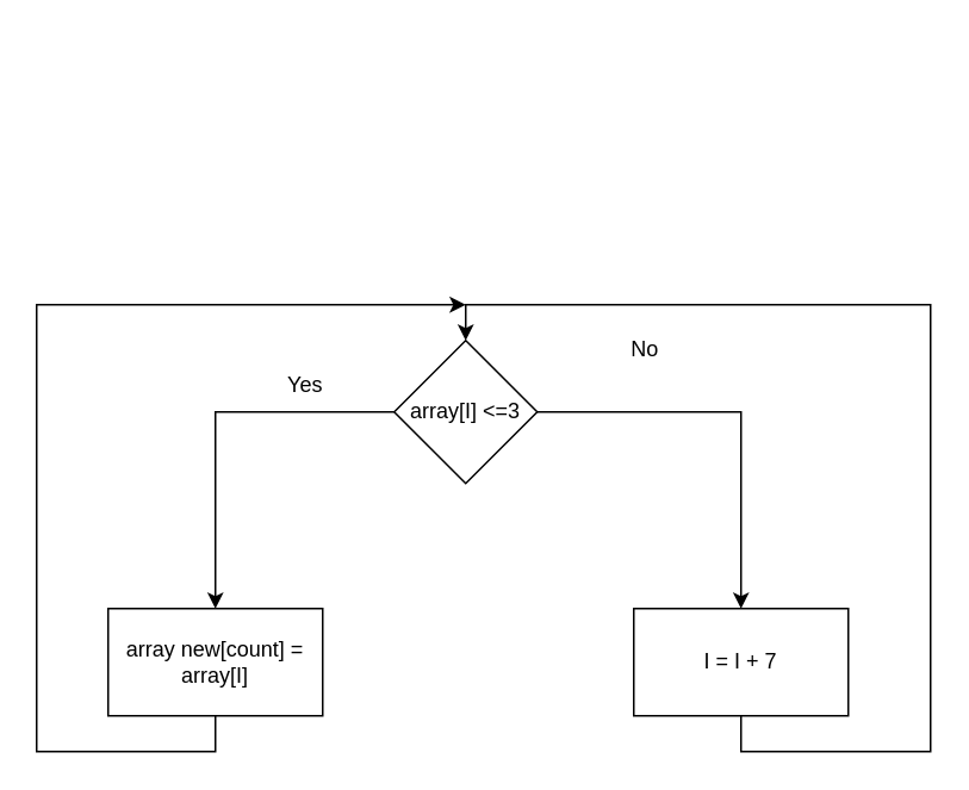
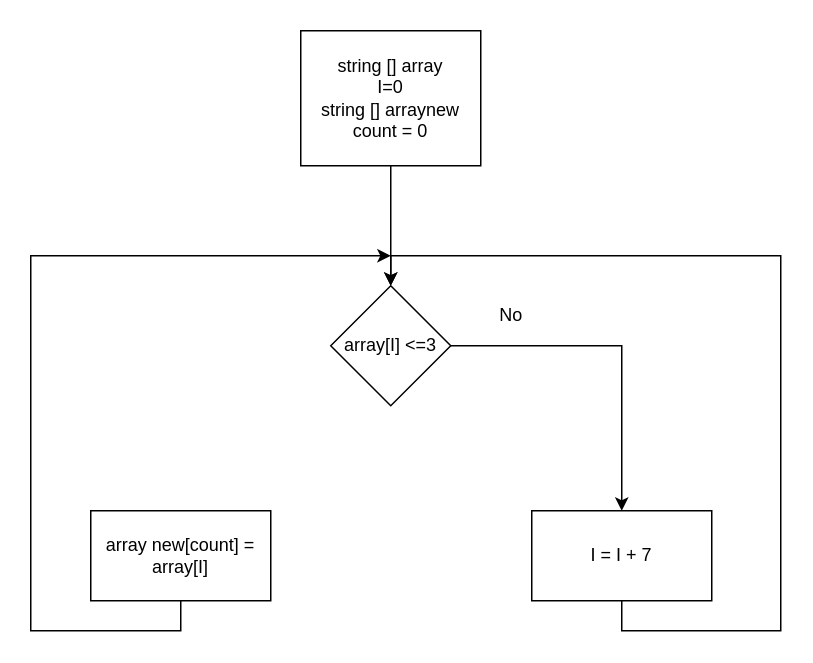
+ <mxCell id="3" value="string [] array&lt;br&gt;I=0&lt;br&gt;string [] arraynew&lt;br&gt;count = 0" style="rounded=0;whiteSpace=wrap;html=1;" vertex="1" parent="1"><mxGeometry x="200" y="20" width="120" height="90" as="geometry" /></mxCell>
+ <mxCell id="2" style="edgeStyle=orthogonalEdgeStyle;rounded=0;orthogonalLoop=1;jettySize=auto;html=1;exitX=0.5;exitY=1;exitDx=0;exitDy=0;entryX=0.5;entryY=0;entryDx=0;entryDy=0;" edge="1" parent="1" source="3" target="6"><mxGeometry relative="1" as="geometry" /></mxCell>
- <mxCell id="12" value="No" style="text;html=1;align=center;verticalAlign=middle;resizable=0;points=[];autosize=1;strokeColor=none;fillColor=none;" vertex="1" parent="1"><mxGeometry x="340" y="180" width="40" height="30" as="geometry" /></mxCell>
+ <mxCell id="12" value="No" style="text;html=1;align=center;verticalAlign=middle;resizable=0;points=[];autosize=1;strokeColor=none;fillColor=none;" vertex="1" parent="1"><mxGeometry x="320" y="195" width="40" height="30" as="geometry" /></mxCell>
- <mxCell id="9" value="Yes" style="text;html=1;align=center;verticalAlign=middle;resizable=0;points=[];autosize=1;strokeColor=none;fillColor=none;" vertex="1" parent="1"><mxGeometry x="150" y="200" width="40" height="30" as="geometry" /></mxCell>
- <mxCell id="4" style="edgeStyle=orthogonalEdgeStyle;rounded=0;orthogonalLoop=1;jettySize=auto;html=1;exitX=0;exitY=0.5;exitDx=0;exitDy=0;entryX=0.5;entryY=0;entryDx=0;entryDy=0;" edge="1" parent="1" source="6" target="8"><mxGeometry relative="1" as="geometry" /></mxCell>
